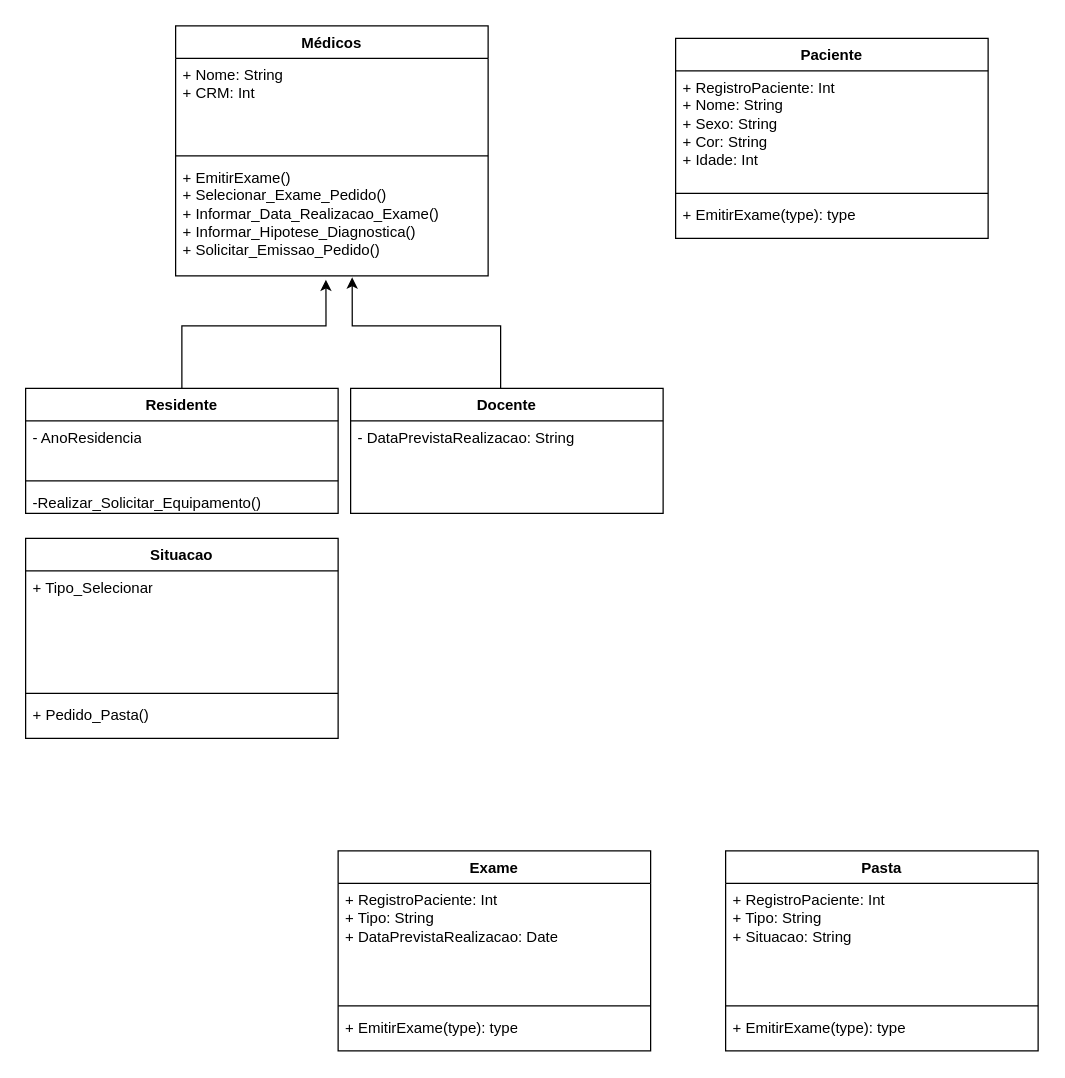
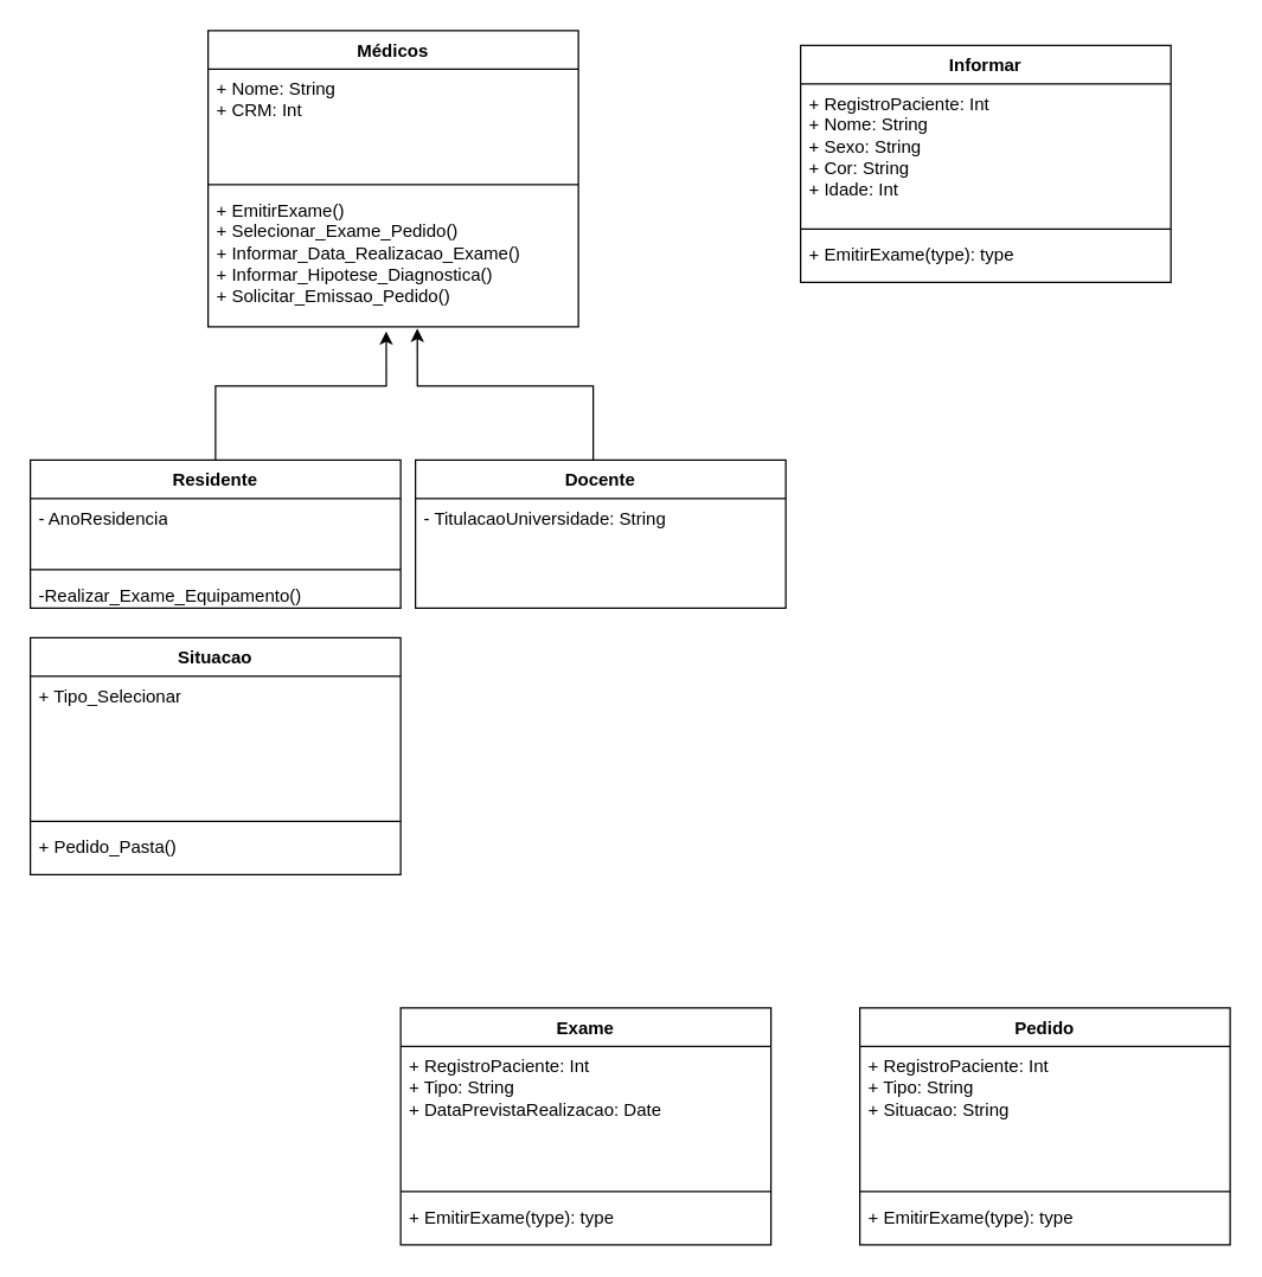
- <mxCell id="14" value="Paciente" style="swimlane;fontStyle=1;align=center;verticalAlign=top;childLayout=stackLayout;horizontal=1;startSize=26;horizontalStack=0;resizeParent=1;resizeParentMax=0;resizeLast=0;collapsible=1;marginBottom=0;whiteSpace=wrap;html=1;" vertex="1" parent="1"><mxGeometry x="540" y="30" width="250" height="160" as="geometry" /></mxCell>
+ <mxCell id="14" value="Informar" style="swimlane;fontStyle=1;align=center;verticalAlign=top;childLayout=stackLayout;horizontal=1;startSize=26;horizontalStack=0;resizeParent=1;resizeParentMax=0;resizeLast=0;collapsible=1;marginBottom=0;whiteSpace=wrap;html=1;" vertex="1" parent="1"><mxGeometry x="540" y="30" width="250" height="160" as="geometry" /></mxCell>
- <mxCell id="8" value="&lt;div&gt;- DataPrevistaRealizacao: String&lt;/div&gt;" style="text;strokeColor=none;fillColor=none;align=left;verticalAlign=top;spacingLeft=4;spacingRight=4;overflow=hidden;rotatable=0;points=[[0,0.5],[1,0.5]];portConstraint=eastwest;whiteSpace=wrap;html=1;" vertex="1" parent="7"><mxGeometry y="26" width="250" height="74" as="geometry" /></mxCell>
+ <mxCell id="8" value="&lt;div&gt;- TitulacaoUniversidade: String&lt;/div&gt;" style="text;strokeColor=none;fillColor=none;align=left;verticalAlign=top;spacingLeft=4;spacingRight=4;overflow=hidden;rotatable=0;points=[[0,0.5],[1,0.5]];portConstraint=eastwest;whiteSpace=wrap;html=1;" vertex="1" parent="7"><mxGeometry y="26" width="250" height="74" as="geometry" /></mxCell>
- <mxCell id="13" value="-Realizar_Solicitar_Equipamento()" style="text;strokeColor=none;fillColor=none;align=left;verticalAlign=top;spacingLeft=4;spacingRight=4;overflow=hidden;rotatable=0;points=[[0,0.5],[1,0.5]];portConstraint=eastwest;whiteSpace=wrap;html=1;" vertex="1" parent="10"><mxGeometry y="78" width="250" height="22" as="geometry" /></mxCell>
+ <mxCell id="13" value="-Realizar_Exame_Equipamento()" style="text;strokeColor=none;fillColor=none;align=left;verticalAlign=top;spacingLeft=4;spacingRight=4;overflow=hidden;rotatable=0;points=[[0,0.5],[1,0.5]];portConstraint=eastwest;whiteSpace=wrap;html=1;" vertex="1" parent="10"><mxGeometry y="78" width="250" height="22" as="geometry" /></mxCell>
- <mxCell id="22" value="Pasta" style="swimlane;fontStyle=1;align=center;verticalAlign=top;childLayout=stackLayout;horizontal=1;startSize=26;horizontalStack=0;resizeParent=1;resizeParentMax=0;resizeLast=0;collapsible=1;marginBottom=0;whiteSpace=wrap;html=1;" vertex="1" parent="1"><mxGeometry x="580" y="680" width="250" height="160" as="geometry" /></mxCell>
+ <mxCell id="22" value="Pedido" style="swimlane;fontStyle=1;align=center;verticalAlign=top;childLayout=stackLayout;horizontal=1;startSize=26;horizontalStack=0;resizeParent=1;resizeParentMax=0;resizeLast=0;collapsible=1;marginBottom=0;whiteSpace=wrap;html=1;" vertex="1" parent="1"><mxGeometry x="580" y="680" width="250" height="160" as="geometry" /></mxCell>
